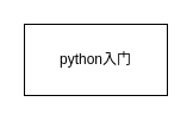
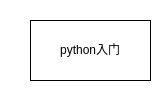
- <mxCell id="2" value="python入门" style="rounded=0;whiteSpace=wrap;html=1;" vertex="1" parent="1"><mxGeometry x="20" y="20" width="120" height="60" as="geometry" /></mxCell>
+ <mxCell id="2" value="python入门" style="rounded=0;whiteSpace=wrap;html=1;" vertex="1" parent="1"><mxGeometry x="30" y="20" width="120" height="60" as="geometry" /></mxCell>
